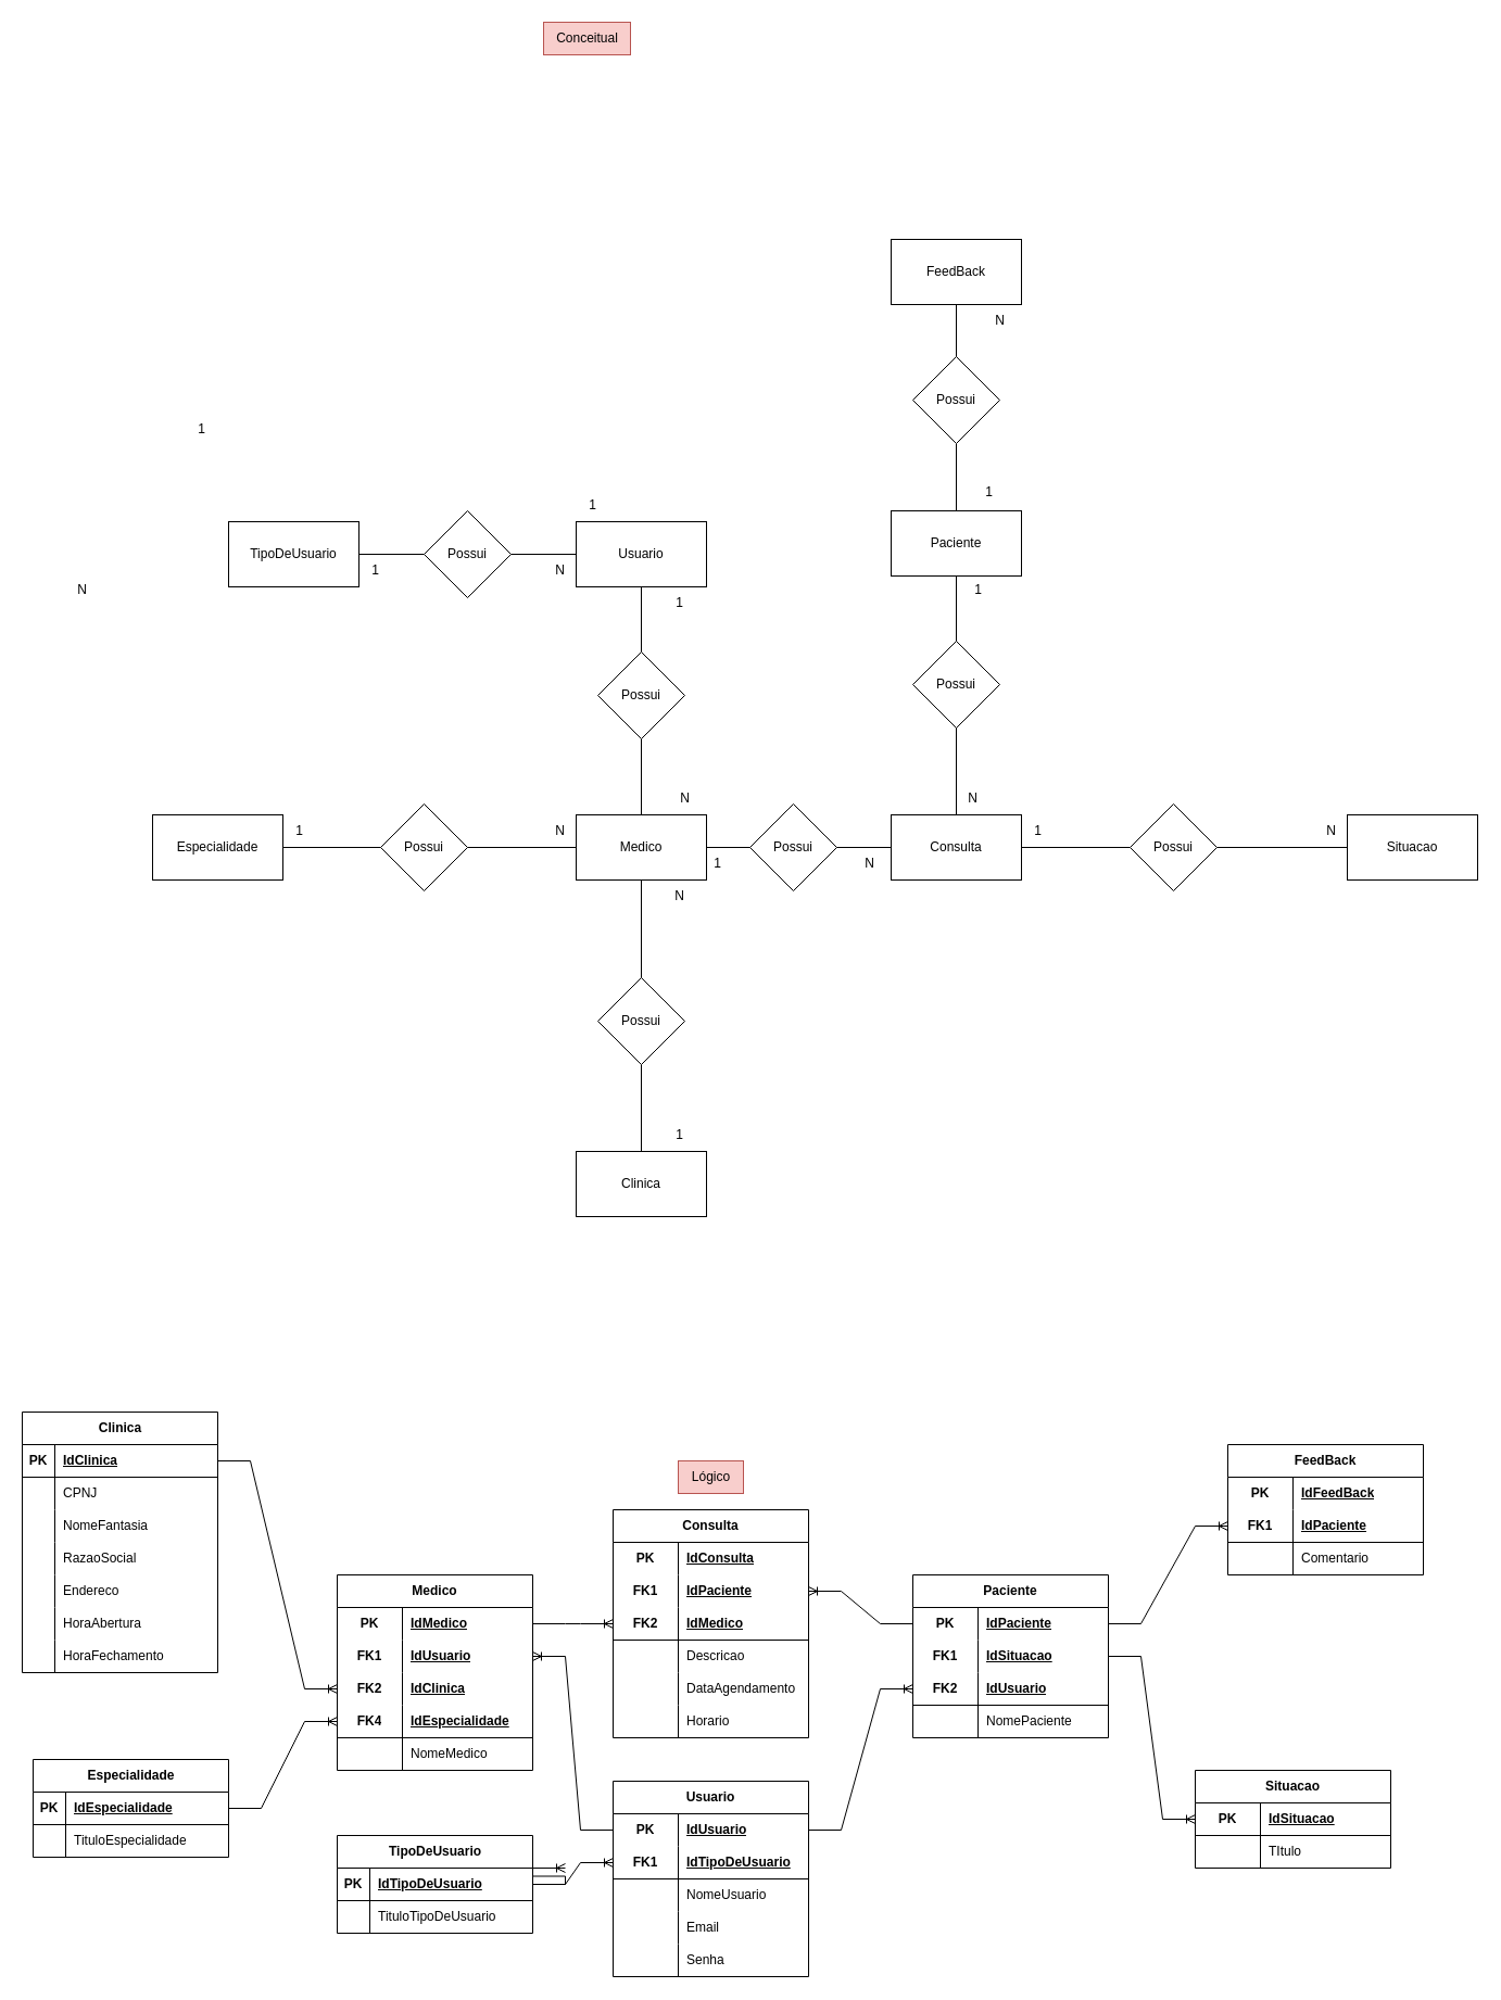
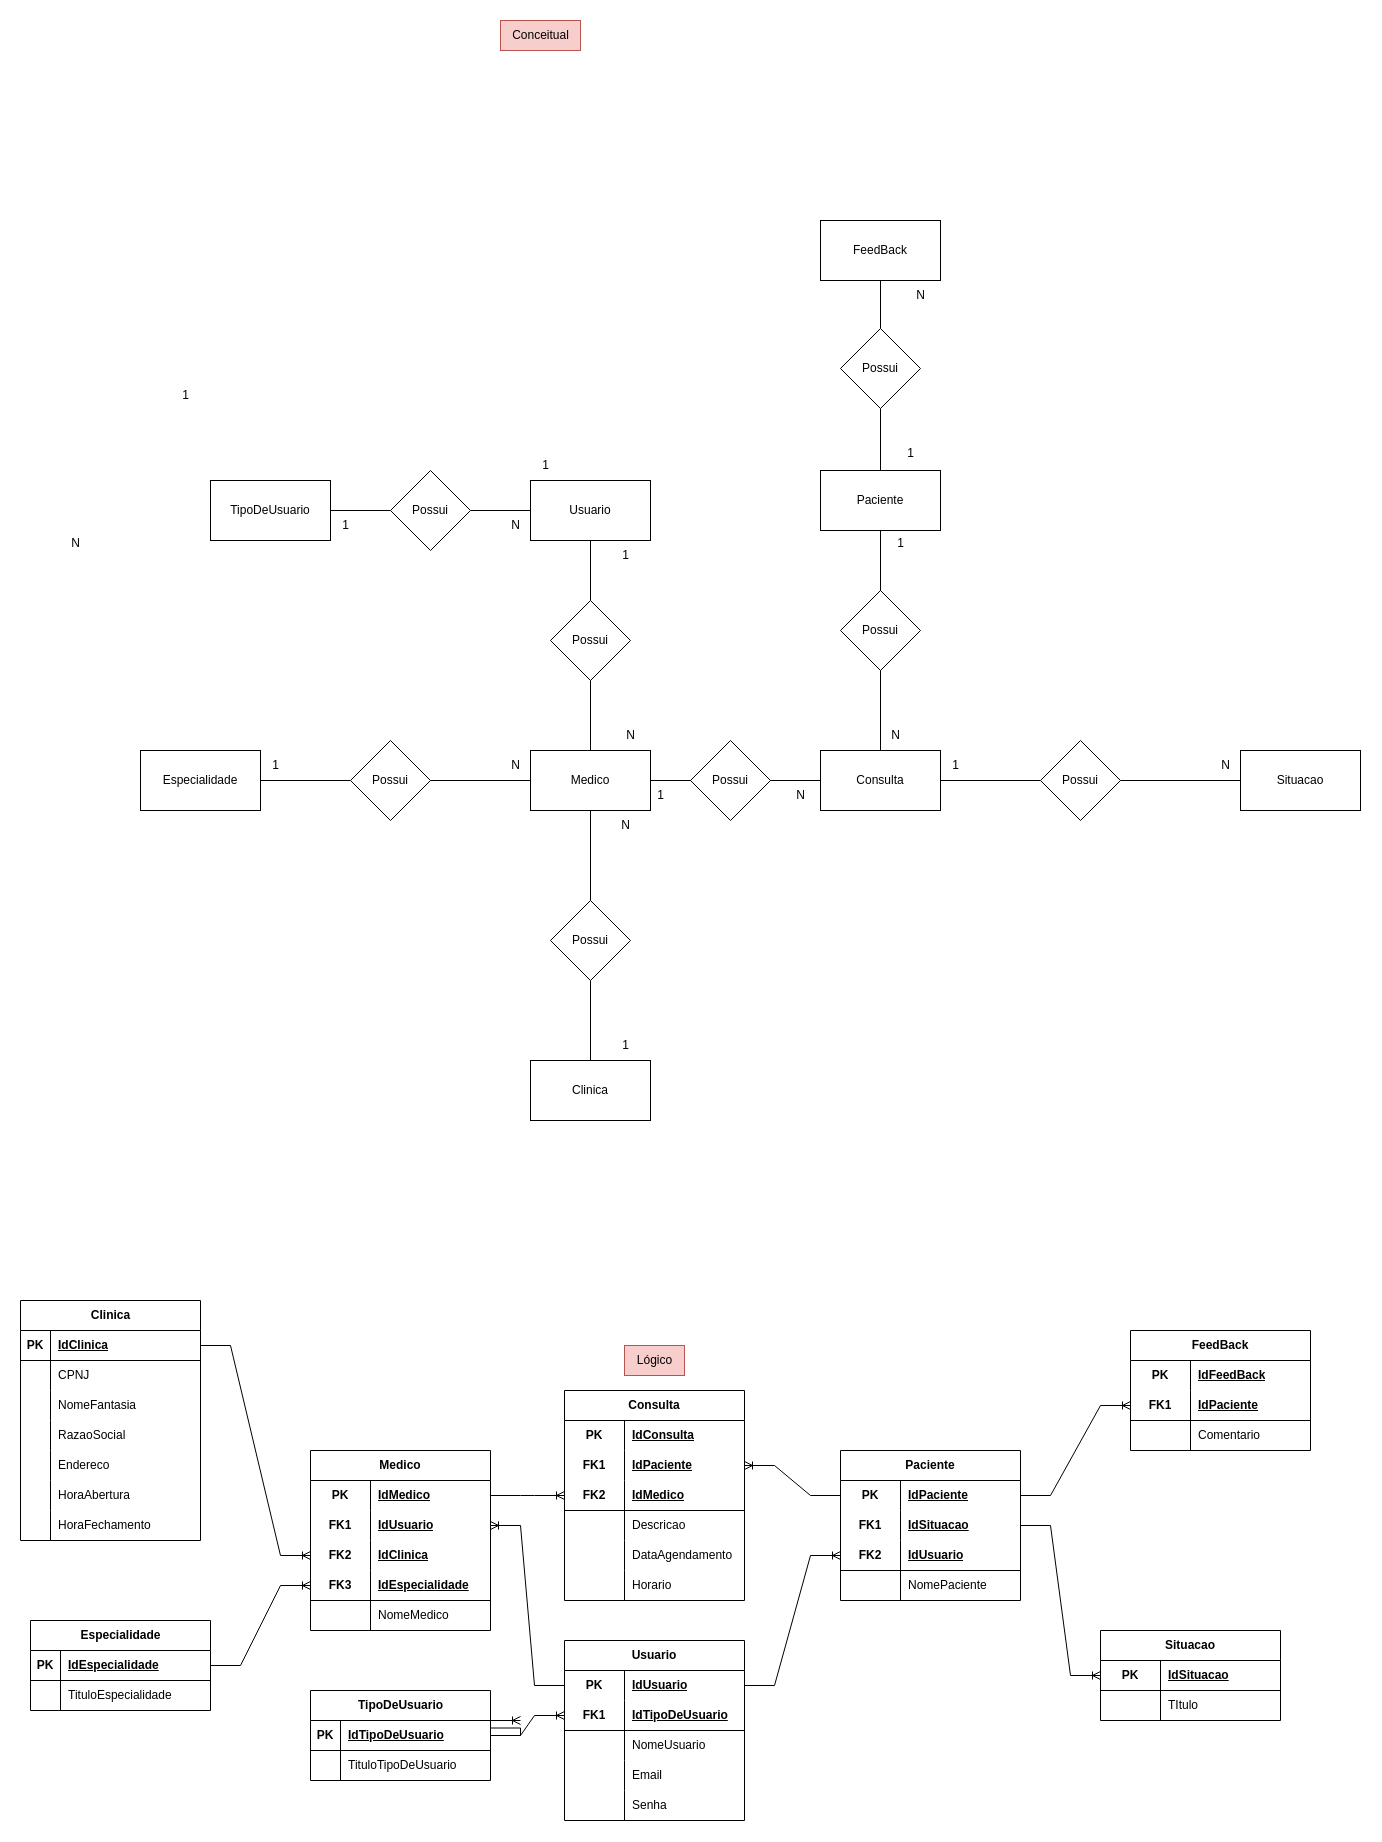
- <mxCell id="108" value="FK4" style="shape=partialRectangle;connectable=0;fillColor=none;top=0;left=0;bottom=0;right=0;fontStyle=1;overflow=hidden;html=1;whiteSpace=wrap;" parent="107" vertex="1"><mxGeometry width="60" height="30" as="geometry"><mxRectangle width="60" height="30" as="alternateBounds" /></mxGeometry></mxCell>
+ <mxCell id="108" value="FK3" style="shape=partialRectangle;connectable=0;fillColor=none;top=0;left=0;bottom=0;right=0;fontStyle=1;overflow=hidden;html=1;whiteSpace=wrap;" parent="107" vertex="1"><mxGeometry width="60" height="30" as="geometry"><mxRectangle width="60" height="30" as="alternateBounds" /></mxGeometry></mxCell>
